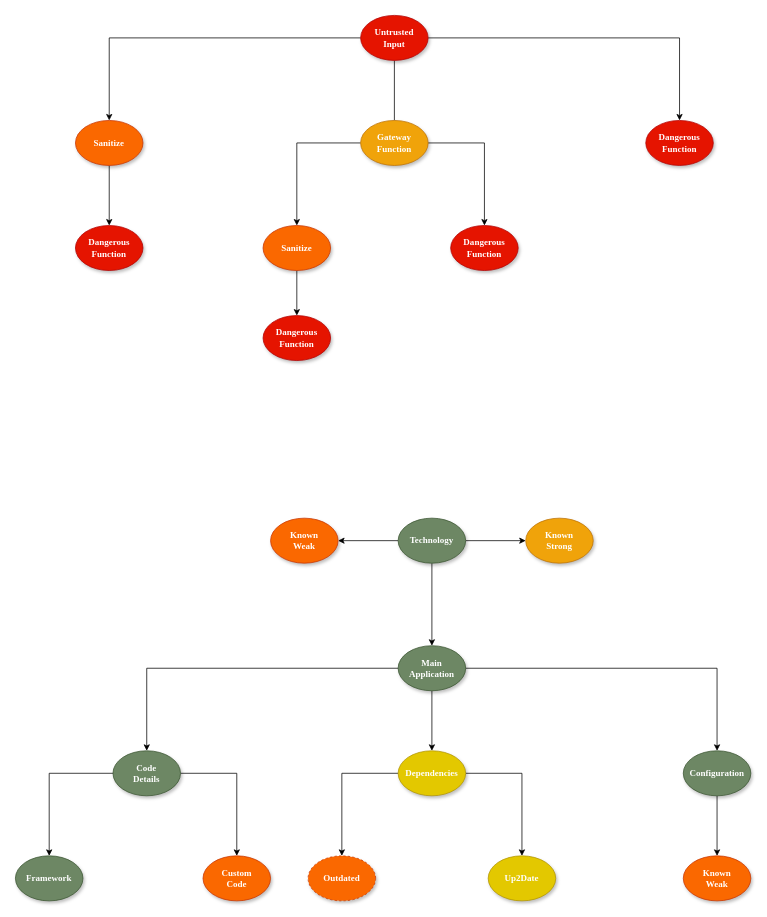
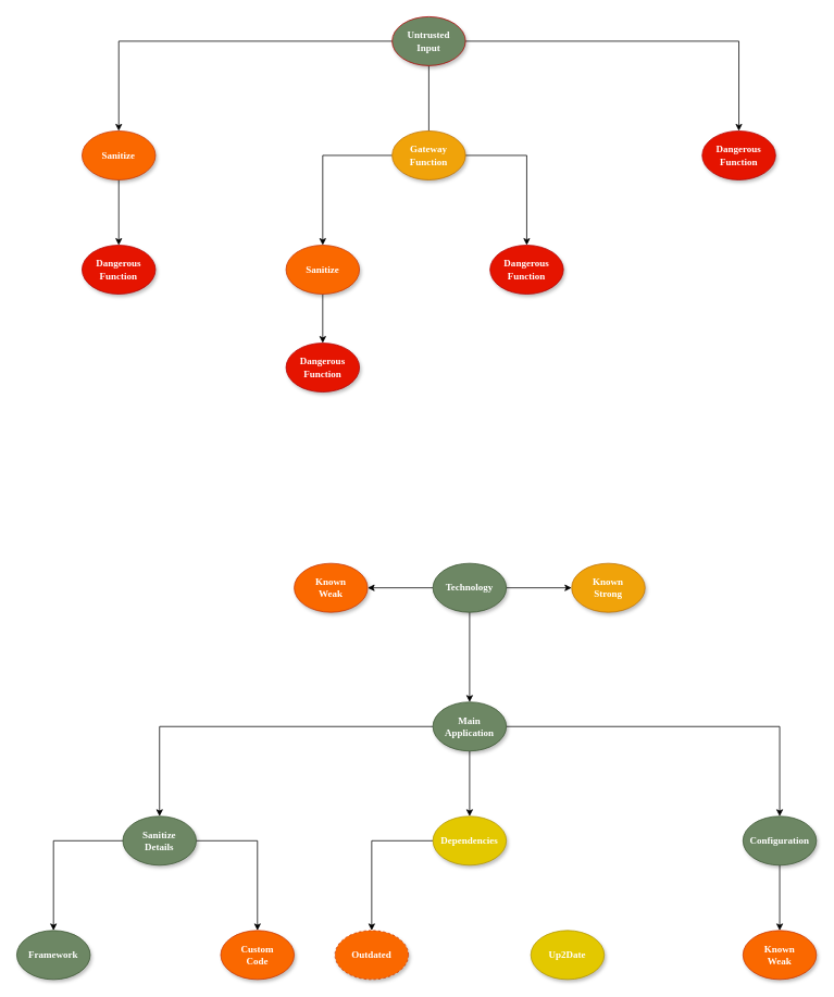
- <mxCell id="5" value="Untrusted&lt;br&gt;Input" style="ellipse;whiteSpace=wrap;html=1;rounded=0;shadow=1;comic=0;labelBackgroundColor=none;strokeWidth=1;fontFamily=Verdana;fontSize=12;align=center;fillColor=#e51400;strokeColor=#B20000;fontColor=#ffffff;fontStyle=1" parent="1" vertex="1"><mxGeometry x="480" y="20" width="90" height="60" as="geometry" /></mxCell>
+ <mxCell id="5" value="Untrusted&lt;br&gt;Input" style="ellipse;whiteSpace=wrap;html=1;rounded=0;shadow=1;comic=0;labelBackgroundColor=none;strokeWidth=1;fontFamily=Verdana;fontSize=12;align=center;fillColor=#6d8764;strokeColor=#B20000;fontColor=#ffffff;fontStyle=1;" parent="1" vertex="1"><mxGeometry x="480" y="20" width="90" height="60" as="geometry" /></mxCell>
- <mxCell id="32" value="Code&lt;br&gt;Details" style="ellipse;whiteSpace=wrap;html=1;rounded=0;shadow=1;comic=0;labelBackgroundColor=none;strokeWidth=1;fontFamily=Verdana;fontSize=12;align=center;fillColor=#6d8764;strokeColor=#3A5431;fontColor=#ffffff;fontStyle=1" vertex="1" parent="1"><mxGeometry x="150" y="1000" width="90" height="60" as="geometry" /></mxCell>
+ <mxCell id="32" value="Sanitize&lt;br&gt;Details" style="ellipse;whiteSpace=wrap;html=1;rounded=0;shadow=1;comic=0;labelBackgroundColor=none;strokeWidth=1;fontFamily=Verdana;fontSize=12;align=center;fillColor=#6d8764;strokeColor=#3A5431;fontColor=#ffffff;fontStyle=1" vertex="1" parent="1"><mxGeometry x="150" y="1000" width="90" height="60" as="geometry" /></mxCell>
- <mxCell id="36" value="" style="edgeStyle=orthogonalEdgeStyle;rounded=0;orthogonalLoop=1;jettySize=auto;html=1;fontStyle=1" edge="1" parent="1" source="37" target="38"><mxGeometry relative="1" as="geometry" /></mxCell>
